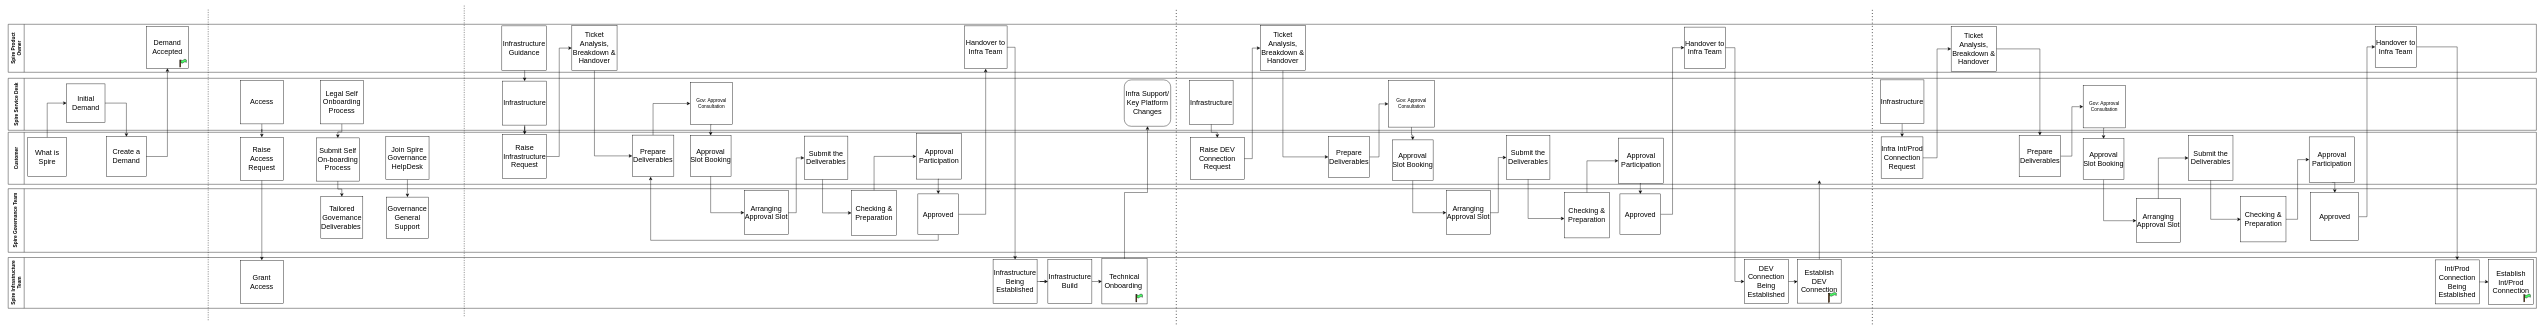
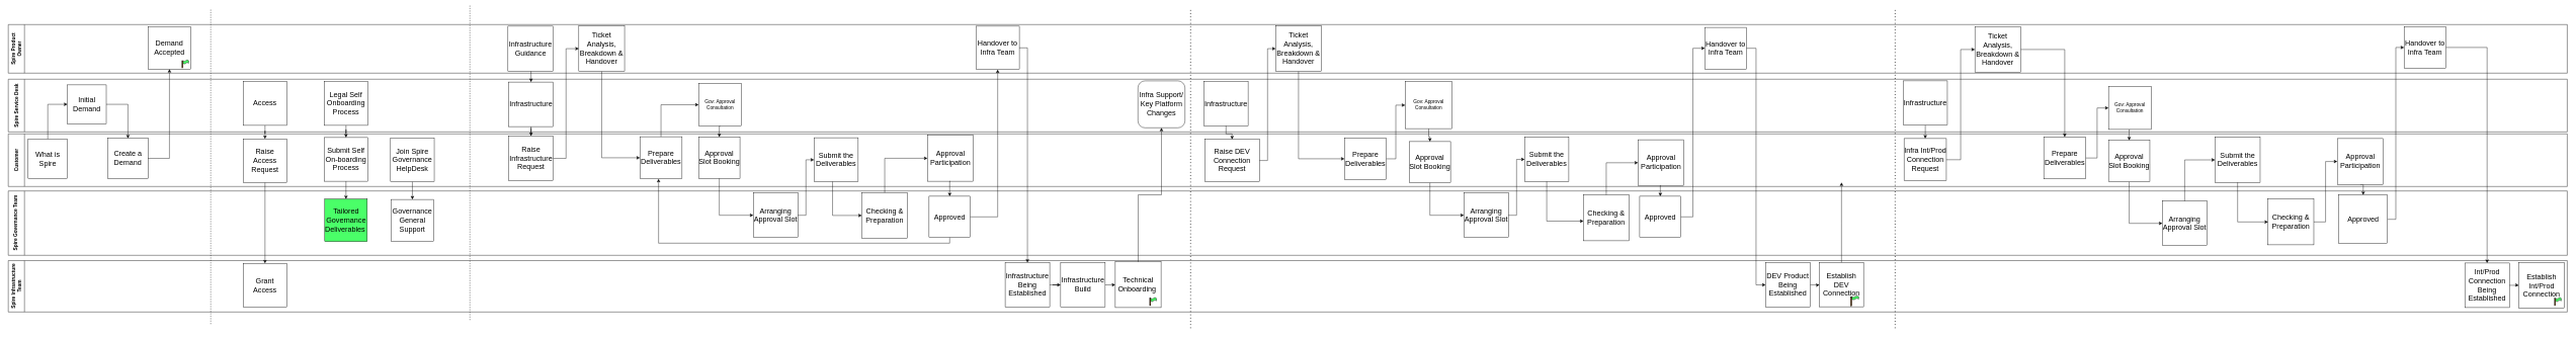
- <mxCell id="17" value="&lt;font style=&quot;font-size: 18px;&quot;&gt;Submit Self On-boarding Process&lt;/font&gt;" style="whiteSpace=wrap;html=1;aspect=fixed;" parent="14" vertex="1"><mxGeometry x="770" y="14" width="108" height="108" as="geometry" /></mxCell>
+ <mxCell id="17" value="&lt;font style=&quot;font-size: 18px;&quot;&gt;Submit Self On-boarding Process&lt;/font&gt;" style="whiteSpace=wrap;html=1;aspect=fixed;" parent="14" vertex="1"><mxGeometry x="780" y="9" width="108" height="108" as="geometry" /></mxCell>
- <mxCell id="32" value="&lt;font style=&quot;font-size: 18px;&quot;&gt;Tailored Governance Deliverables&amp;nbsp;&lt;/font&gt;" style="whiteSpace=wrap;html=1;aspect=fixed;" parent="31" vertex="1"><mxGeometry x="781.5" y="20" width="105" height="105" as="geometry" /></mxCell>
+ <mxCell id="32" value="&lt;font style=&quot;font-size: 18px;&quot;&gt;Tailored Governance Deliverables&amp;nbsp;&lt;/font&gt;" style="whiteSpace=wrap;html=1;aspect=fixed;fillColor=#4aff68;" parent="31" vertex="1"><mxGeometry x="781.5" y="20" width="105" height="105" as="geometry" /></mxCell>
- <mxCell id="84" value="&lt;span style=&quot;font-size: 18px;&quot;&gt;DEV Connection Being Established&lt;/span&gt;" style="whiteSpace=wrap;html=1;aspect=fixed;spacing=1;" parent="71" vertex="1"><mxGeometry x="4340" y="5" width="110" height="110" as="geometry" /></mxCell>
+ <mxCell id="84" value="&lt;span style=&quot;font-size: 18px;&quot;&gt;DEV Product Being Established&lt;/span&gt;" style="whiteSpace=wrap;html=1;aspect=fixed;spacing=1;" parent="71" vertex="1"><mxGeometry x="4340" y="5" width="110" height="110" as="geometry" /></mxCell>
